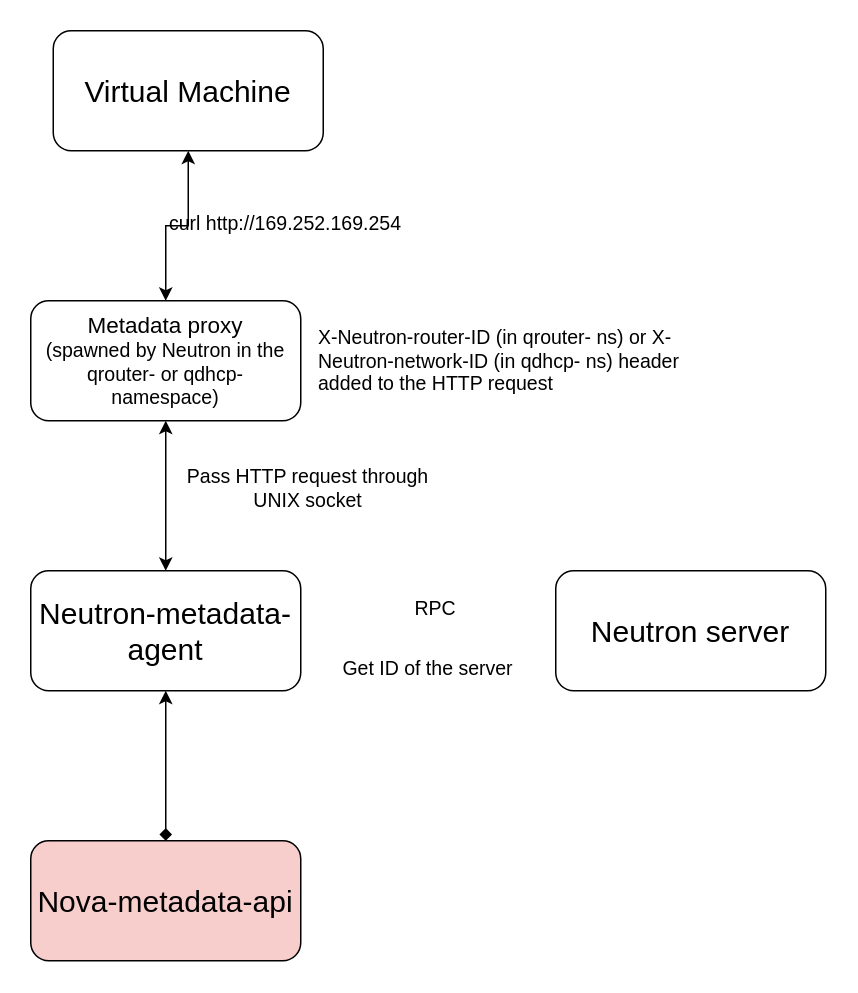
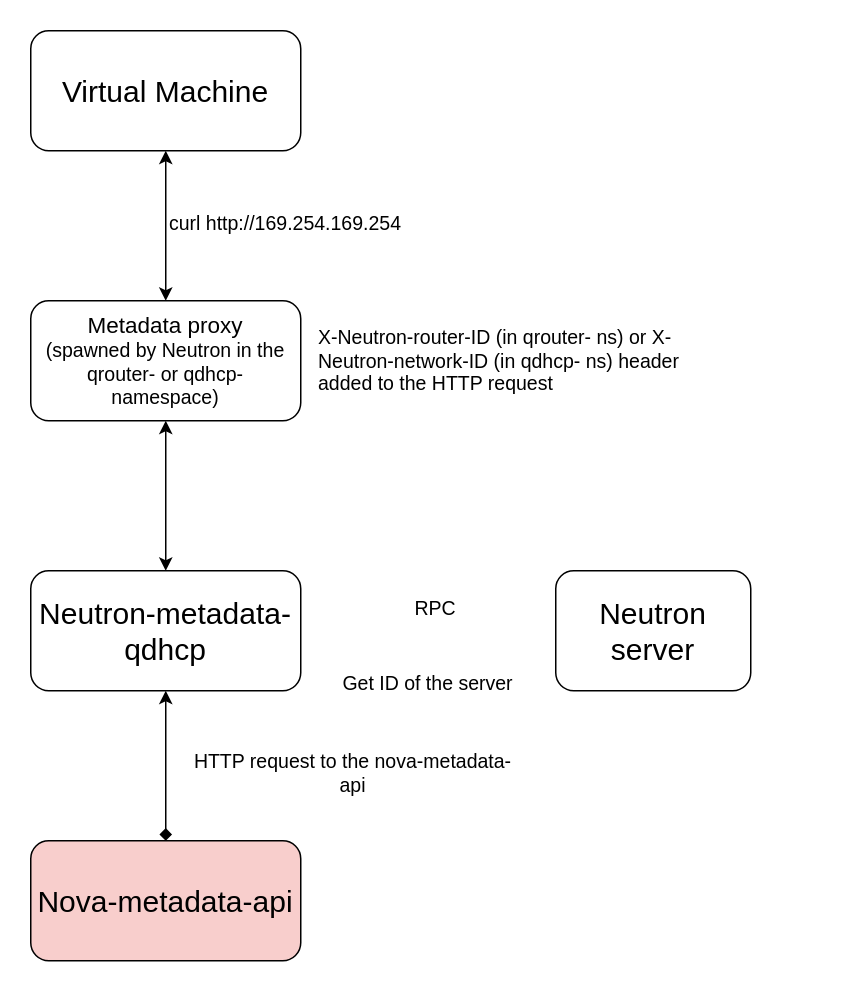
- <mxCell id="3" value="&lt;font style=&quot;font-size: 20px&quot;&gt;Virtual Machine&lt;/font&gt;" style="rounded=1;whiteSpace=wrap;html=1;" vertex="1" parent="1"><mxGeometry x="35" y="20" width="180" height="80" as="geometry" /></mxCell>
+ <mxCell id="3" value="&lt;font style=&quot;font-size: 20px&quot;&gt;Virtual Machine&lt;/font&gt;" style="rounded=1;whiteSpace=wrap;html=1;" vertex="1" parent="1"><mxGeometry x="20" y="20" width="180" height="80" as="geometry" /></mxCell>
- <mxCell id="10" value="&lt;font style=&quot;font-size: 13px&quot;&gt;curl http://169.252.169.254&lt;/font&gt;" style="text;html=1;strokeColor=none;fillColor=none;align=center;verticalAlign=middle;whiteSpace=wrap;rounded=0;fontSize=20;" vertex="1" parent="1"><mxGeometry x="110" y="130" width="160" height="30" as="geometry" /></mxCell>
+ <mxCell id="10" value="&lt;font style=&quot;font-size: 13px&quot;&gt;curl http://169.254.169.254&lt;/font&gt;" style="text;html=1;strokeColor=none;fillColor=none;align=center;verticalAlign=middle;whiteSpace=wrap;rounded=0;fontSize=20;" vertex="1" parent="1"><mxGeometry x="110" y="130" width="160" height="30" as="geometry" /></mxCell>
- <mxCell id="12" value="Pass HTTP request through UNIX socket" style="text;html=1;strokeColor=none;fillColor=none;align=center;verticalAlign=middle;whiteSpace=wrap;rounded=0;fontSize=13;" vertex="1" parent="1"><mxGeometry x="110" y="310" width="190" height="30" as="geometry" /></mxCell>
- <mxCell id="7" value="&lt;font style=&quot;font-size: 20px&quot;&gt;Neutron-metadata-agent&lt;br&gt;&lt;/font&gt;" style="rounded=1;whiteSpace=wrap;html=1;" vertex="1" parent="1"><mxGeometry x="20" y="380" width="180" height="80" as="geometry" /></mxCell>
+ <mxCell id="7" value="&lt;font style=&quot;font-size: 20px&quot;&gt;Neutron-metadata-qdhcp&lt;br&gt;&lt;/font&gt;" style="rounded=1;whiteSpace=wrap;html=1;" vertex="1" parent="1"><mxGeometry x="20" y="380" width="180" height="80" as="geometry" /></mxCell>
- <mxCell id="8" value="&lt;font style=&quot;font-size: 20px&quot;&gt;Neutron server&lt;/font&gt;&lt;font style=&quot;font-size: 20px&quot;&gt;&lt;br&gt;&lt;/font&gt;" style="rounded=1;whiteSpace=wrap;html=1;" vertex="1" parent="1"><mxGeometry x="370" y="380" width="180" height="80" as="geometry" /></mxCell>
+ <mxCell id="8" value="&lt;font style=&quot;font-size: 20px&quot;&gt;Neutron server&lt;/font&gt;&lt;font style=&quot;font-size: 20px&quot;&gt;&lt;br&gt;&lt;/font&gt;" style="rounded=1;whiteSpace=wrap;html=1;" vertex="1" parent="1"><mxGeometry x="370" y="380" width="130" height="80" as="geometry" /></mxCell>
- <mxCell id="14" value="Get ID of the server" style="text;html=1;strokeColor=none;fillColor=none;align=center;verticalAlign=middle;whiteSpace=wrap;rounded=0;fontSize=13;" vertex="1" parent="1"><mxGeometry x="220" y="430" width="130" height="30" as="geometry" /></mxCell>
+ <mxCell id="14" value="Get ID of the server" style="text;html=1;strokeColor=none;fillColor=none;align=center;verticalAlign=middle;whiteSpace=wrap;rounded=0;fontSize=13;" vertex="1" parent="1"><mxGeometry x="220" y="440" width="130" height="30" as="geometry" /></mxCell>
+ <mxCell id="15" value="HTTP request to the nova-metadata-api" style="text;html=1;strokeColor=none;fillColor=none;align=center;verticalAlign=middle;whiteSpace=wrap;rounded=0;fontSize=13;" vertex="1" parent="1"><mxGeometry x="120" y="500" width="230" height="30" as="geometry" /></mxCell>
